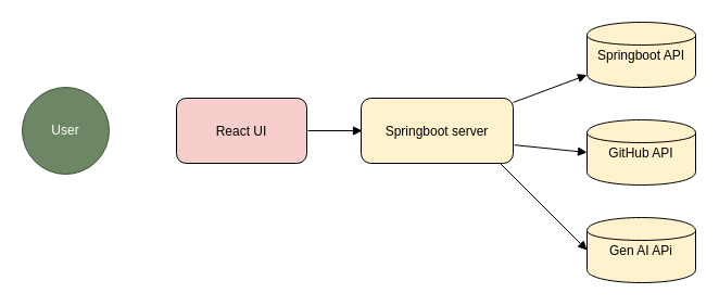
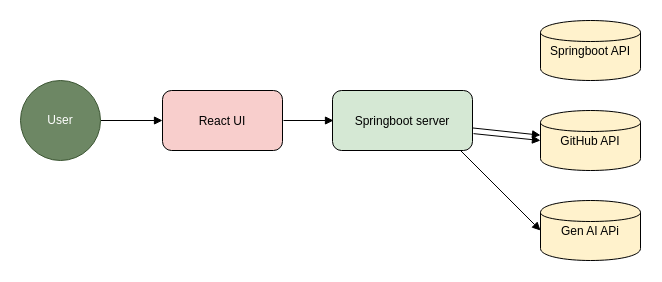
- <mxCell id="8" style="endArrow=block;" parent="1" source="3" target="4" edge="1"><mxGeometry relative="1" as="geometry" /></mxCell>
+ <mxCell id="8" style="endArrow=block;" parent="1" source="3" target="5" edge="1"><mxGeometry relative="1" as="geometry" /></mxCell>
+ <mxCell id="6" style="endArrow=block;exitX=1;exitY=0.5;exitDx=0;exitDy=0;" parent="1" source="12" target="2" edge="1"><mxGeometry relative="1" as="geometry"><mxPoint x="132" y="180" as="sourcePoint" /><Array as="points" /></mxGeometry></mxCell>
- <mxCell id="3" value="Springboot server" style="rounded=1;fillColor=#fff2cc;" parent="1" vertex="1"><mxGeometry x="332" y="90" width="140" height="60" as="geometry" /></mxCell>
+ <mxCell id="3" value="Springboot server" style="rounded=1;fillColor=#d5e8d4;" parent="1" vertex="1"><mxGeometry x="332" y="90" width="140" height="60" as="geometry" /></mxCell>
